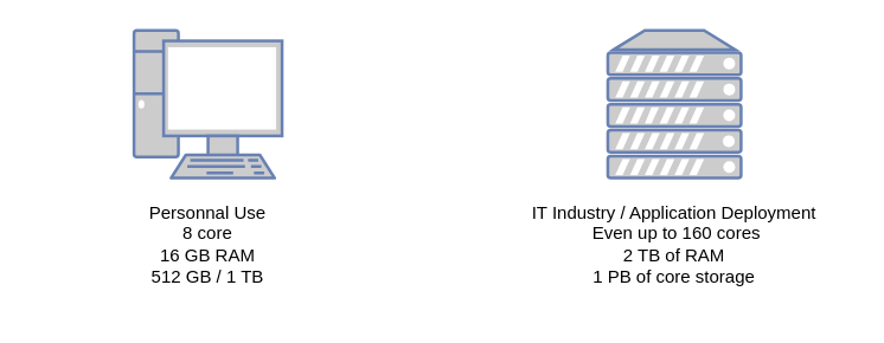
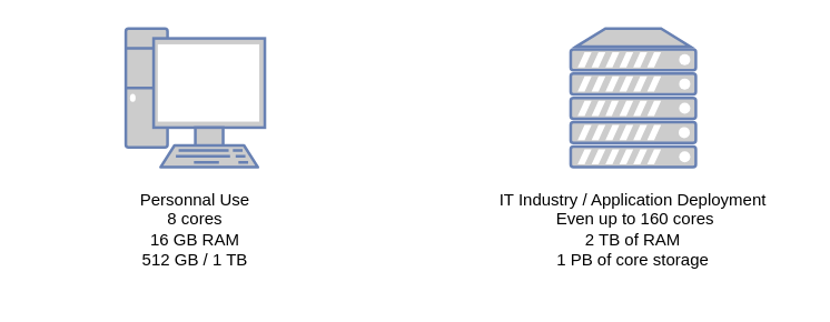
- <mxCell id="4" value="Personnal Use&lt;br&gt;8 core&lt;br&gt;16 GB RAM&lt;br&gt;512 GB / 1 TB" style="text;html=1;strokeColor=none;fillColor=none;align=center;verticalAlign=middle;whiteSpace=wrap;rounded=0;" parent="1" vertex="1"><mxGeometry x="20" y="130" width="240" height="70" as="geometry" /></mxCell>
+ <mxCell id="4" value="Personnal Use&lt;br&gt;8 cores&lt;br&gt;16 GB RAM&lt;br&gt;512 GB / 1 TB" style="text;html=1;strokeColor=none;fillColor=none;align=center;verticalAlign=middle;whiteSpace=wrap;rounded=0;" parent="1" vertex="1"><mxGeometry x="20" y="130" width="240" height="70" as="geometry" /></mxCell>
